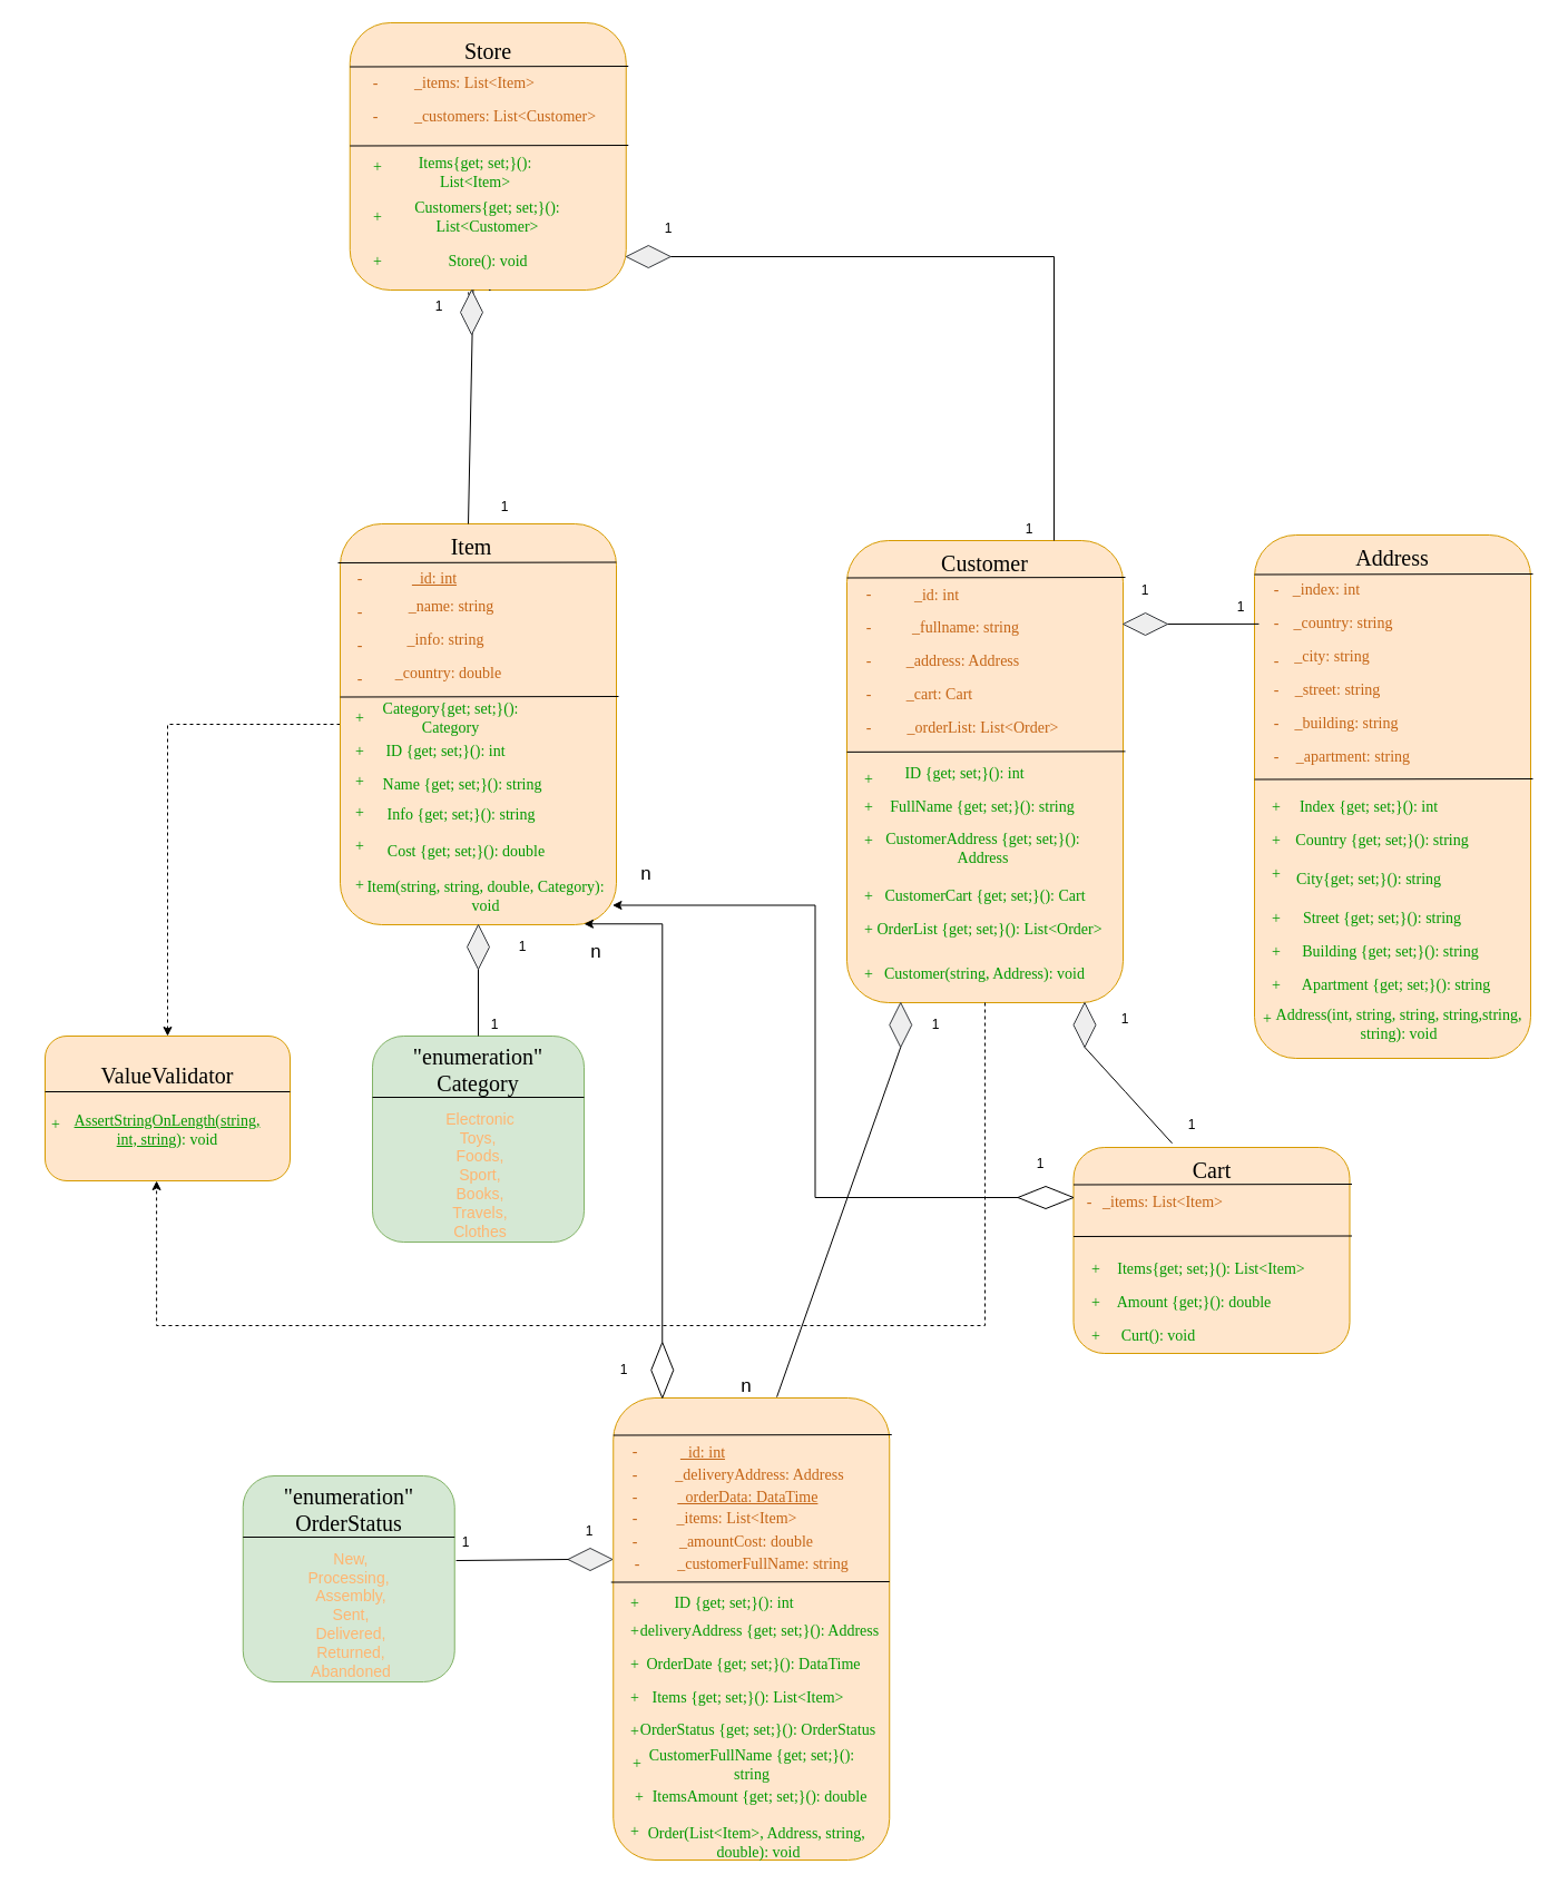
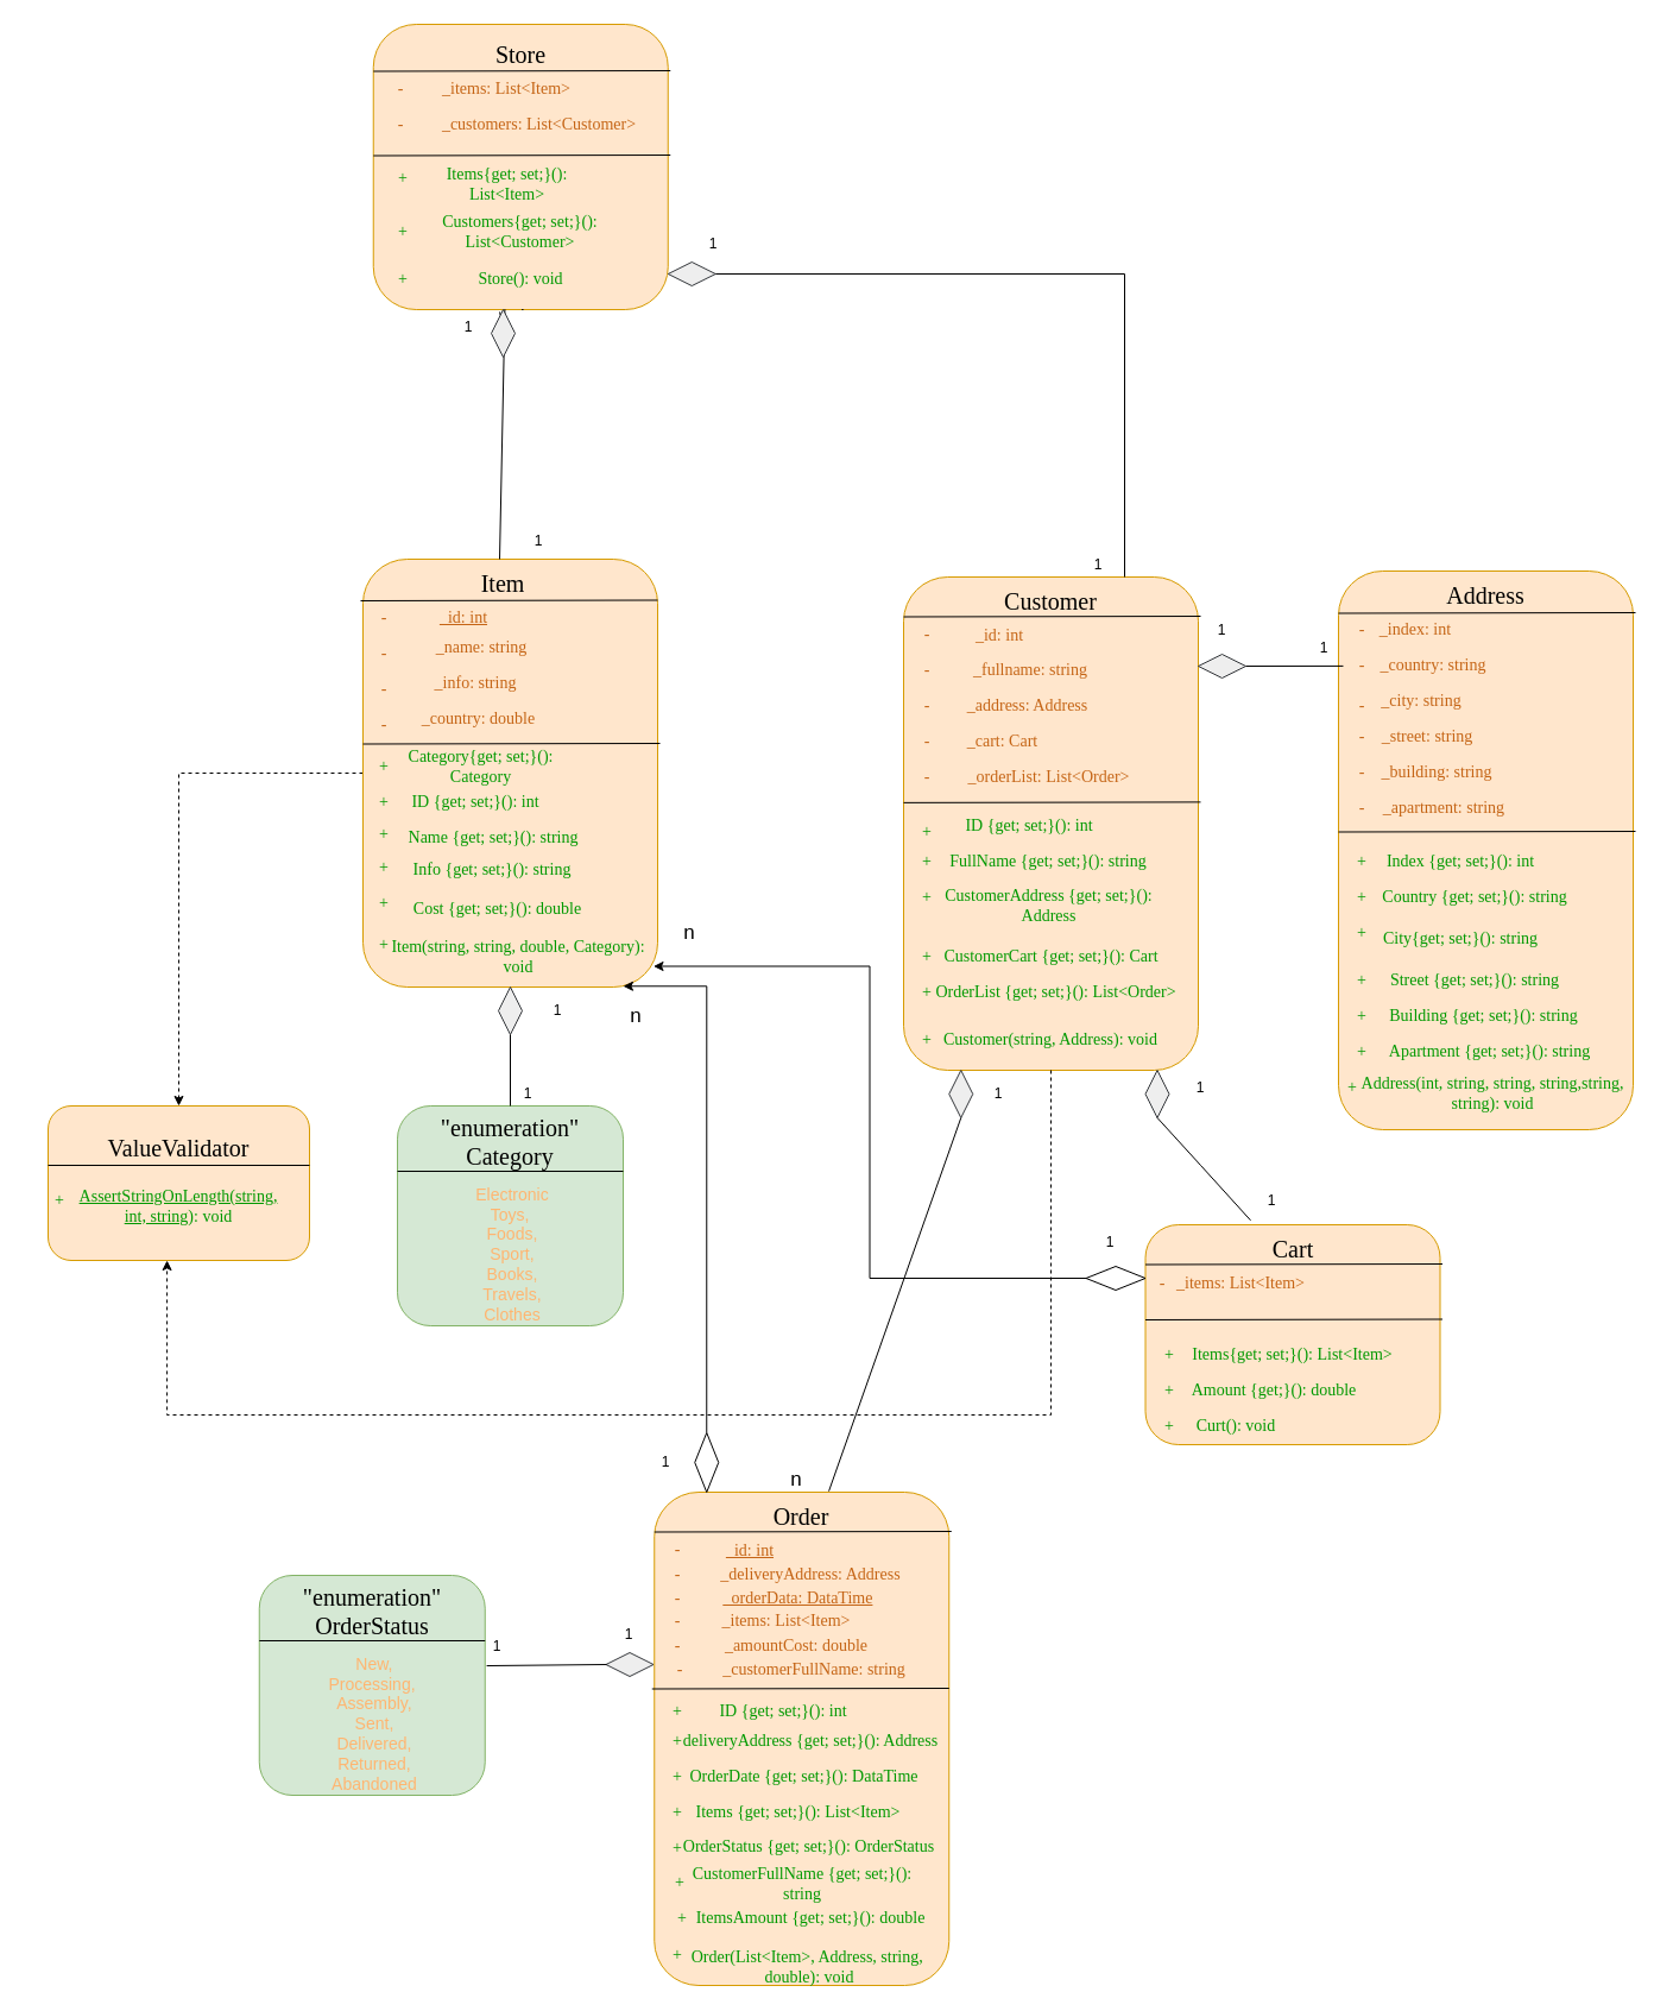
+ <mxCell id="154" value="&lt;font face=&quot;Times New Roman&quot;&gt;&lt;span style=&quot;font-size: 20px;&quot;&gt;Order&lt;/span&gt;&lt;/font&gt;" style="text;html=1;align=center;verticalAlign=middle;whiteSpace=wrap;rounded=0;" vertex="1" parent="1"><mxGeometry x="644.25" y="1260" width="60" height="30" as="geometry" /></mxCell>
